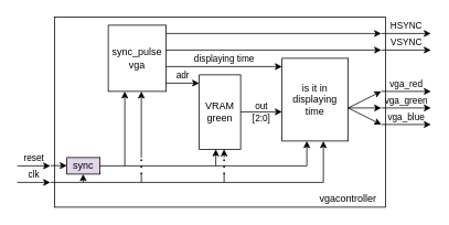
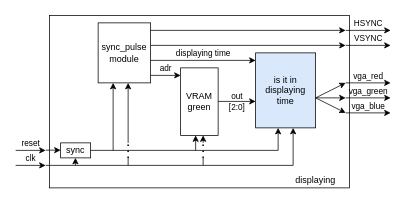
- <mxCell id="2" value="&lt;div&gt;sync_pulse&lt;/div&gt;&lt;div&gt;vga&lt;br&gt;&lt;/div&gt;" style="rounded=0;whiteSpace=wrap;html=1;" vertex="1" parent="1"><mxGeometry x="130" y="30" width="70" height="80" as="geometry" /></mxCell>
+ <mxCell id="2" value="&lt;div&gt;sync_pulse&lt;/div&gt;&lt;div&gt;module&lt;br&gt;&lt;/div&gt;" style="rounded=0;whiteSpace=wrap;html=1;" vertex="1" parent="1"><mxGeometry x="130" y="30" width="70" height="80" as="geometry" /></mxCell>
- <mxCell id="4" value="is it in displaying time" style="rounded=0;whiteSpace=wrap;html=1;" vertex="1" parent="1"><mxGeometry x="340" y="70" width="80" height="100" as="geometry" /></mxCell>
+ <mxCell id="4" value="is it in displaying time" style="rounded=0;whiteSpace=wrap;html=1;fillColor=#dae8fc;" vertex="1" parent="1"><mxGeometry x="340" y="70" width="80" height="100" as="geometry" /></mxCell>
- <mxCell id="5" value="sync" style="rounded=0;whiteSpace=wrap;html=1;fillColor=#e1d5e7;" vertex="1" parent="1"><mxGeometry x="80" y="190" width="40" height="20" as="geometry" /></mxCell>
+ <mxCell id="5" value="sync" style="rounded=0;whiteSpace=wrap;html=1;" vertex="1" parent="1"><mxGeometry x="80" y="190" width="40" height="20" as="geometry" /></mxCell>
- <mxCell id="35" value="vgacontroller" style="text;html=1;strokeColor=none;fillColor=none;align=center;verticalAlign=middle;whiteSpace=wrap;rounded=0;" vertex="1" parent="1"><mxGeometry x="380" y="230" width="80" height="20" as="geometry" /></mxCell>
+ <mxCell id="35" value="displaying" style="text;html=1;strokeColor=none;fillColor=none;align=center;verticalAlign=middle;whiteSpace=wrap;rounded=0;" vertex="1" parent="1"><mxGeometry x="380" y="230" width="80" height="20" as="geometry" /></mxCell>
